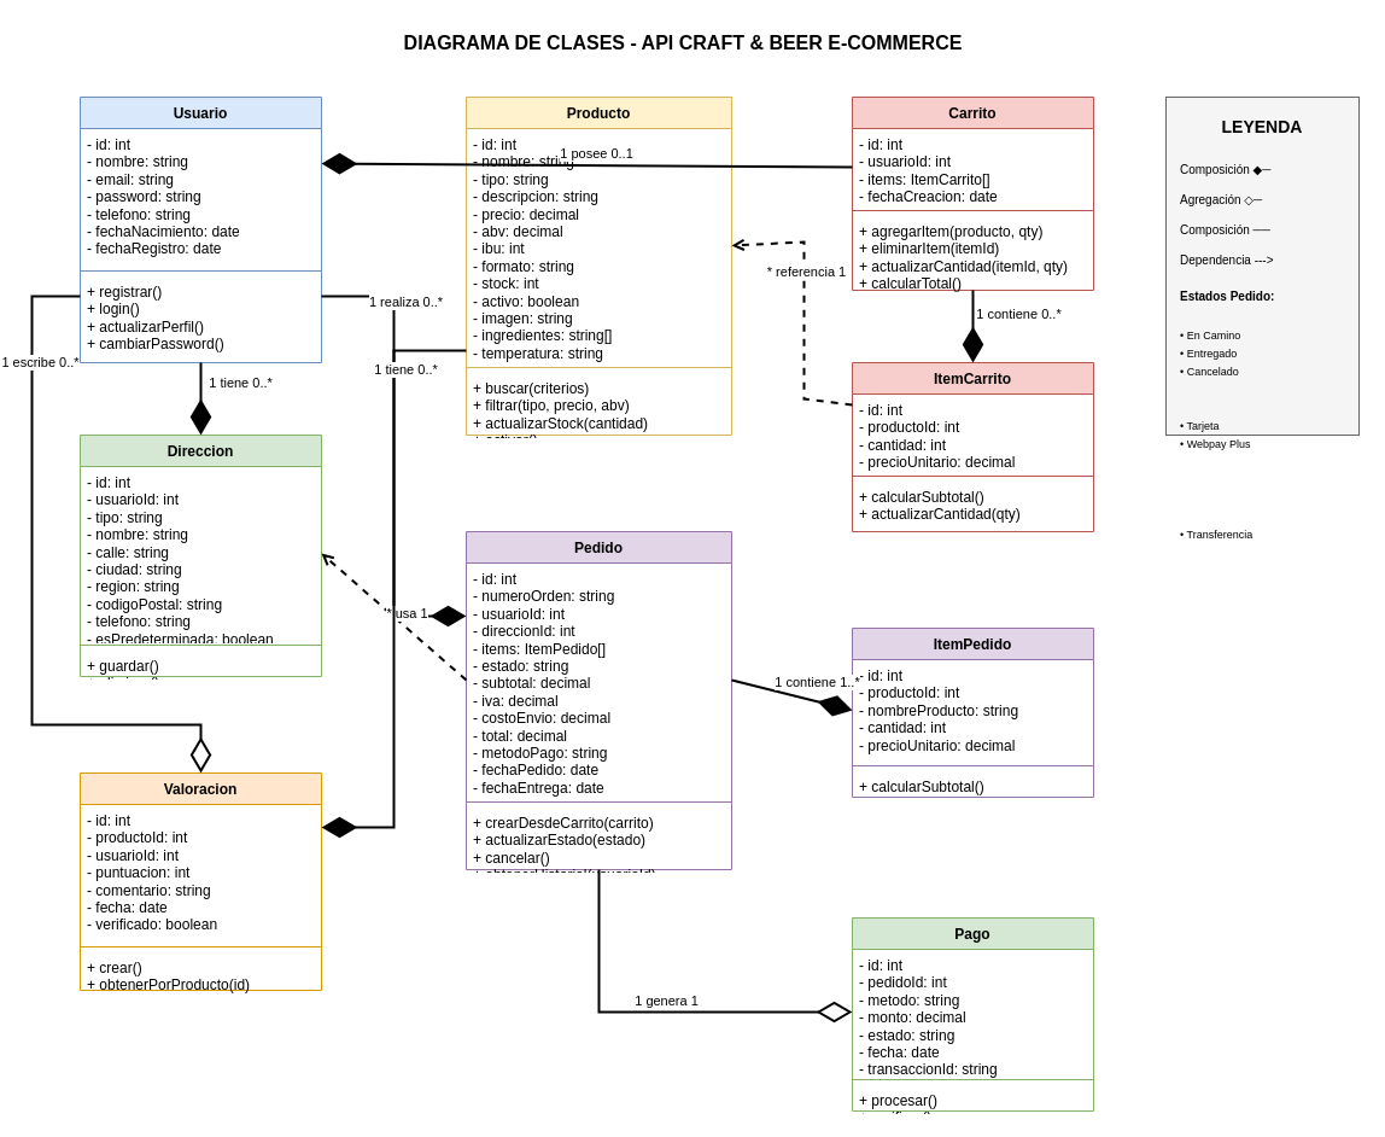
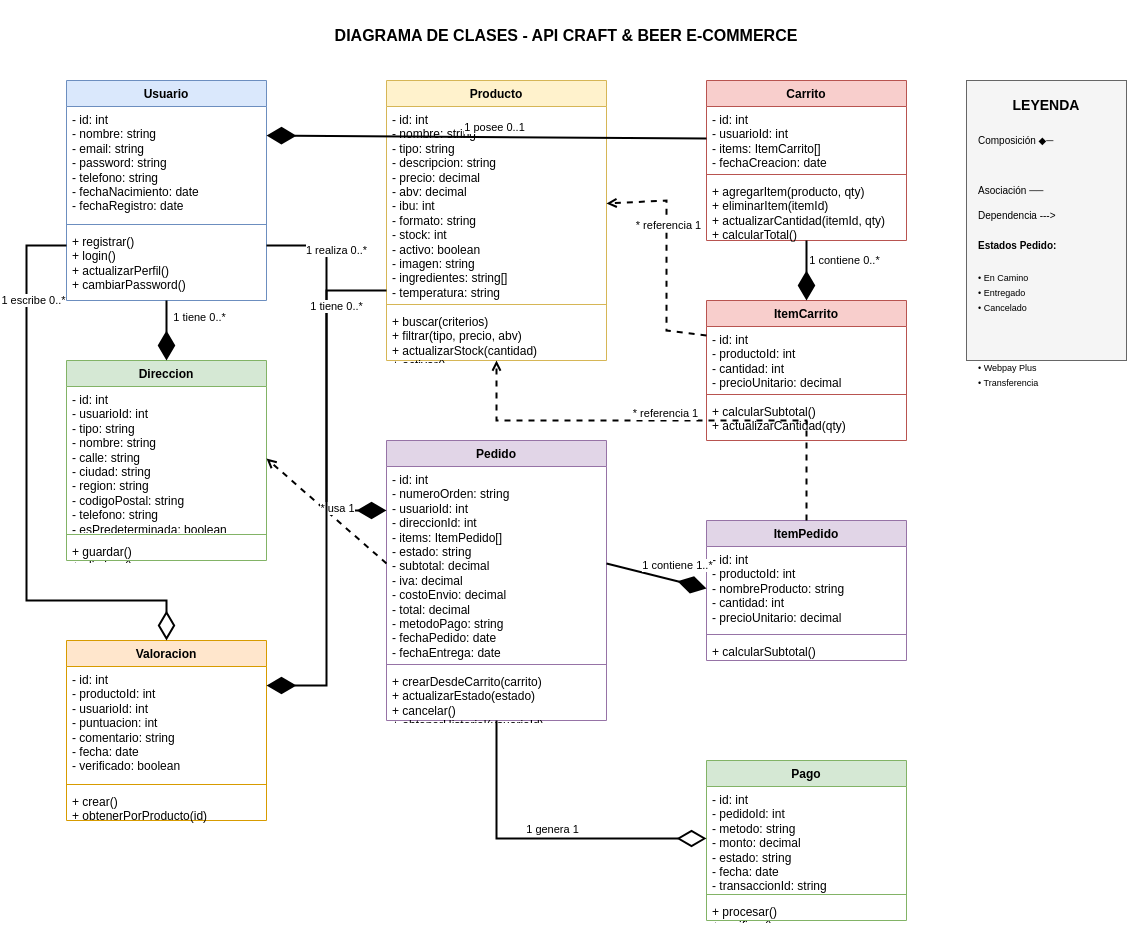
- <mxCell id="64" value="Agregación ◇─" style="text;html=1;strokeColor=none;fillColor=none;align=left;verticalAlign=middle;whiteSpace=wrap;rounded=0;fontSize=10;" vertex="1" parent="1"><mxGeometry x="970" y="155" width="140" height="20" as="geometry" /></mxCell>
- <mxCell id="65" value="Composición ──" style="text;html=1;strokeColor=none;fillColor=none;align=left;verticalAlign=middle;whiteSpace=wrap;rounded=0;fontSize=10;" vertex="1" parent="1"><mxGeometry x="970" y="180" width="140" height="20" as="geometry" /></mxCell>
+ <mxCell id="65" value="Asociación ──" style="text;html=1;strokeColor=none;fillColor=none;align=left;verticalAlign=middle;whiteSpace=wrap;rounded=0;fontSize=10;" vertex="1" parent="1"><mxGeometry x="970" y="180" width="140" height="20" as="geometry" /></mxCell>
- <mxCell id="71" value="• Tarjeta" style="text;html=1;strokeColor=none;fillColor=none;align=left;verticalAlign=middle;whiteSpace=wrap;rounded=0;fontSize=9;" vertex="1" parent="1"><mxGeometry x="970" y="345" width="140" height="15" as="geometry" /></mxCell>
+ <mxCell id="50" value="" style="endArrow=open;html=1;rounded=0;exitX=0.5;exitY=0;exitDx=0;exitDy=0;entryX=0.5;entryY=1;entryDx=0;entryDy=0;strokeWidth=2;dashed=1;" edge="1" parent="1" source="26" target="10"><mxGeometry width="50" height="50" relative="1" as="geometry"><mxPoint x="380" y="500" as="sourcePoint" /><mxPoint x="430" y="450" as="targetPoint" /><Array as="points"><mxPoint x="800" y="420" /><mxPoint x="490" y="420" /></Array></mxGeometry></mxCell>
+ <mxCell id="51" value="*    referencia    1" style="edgeLabel;html=1;align=center;verticalAlign=middle;resizable=0;points=[];fontSize=11;" vertex="1" connectable="0" parent="50"><mxGeometry x="-0.1" y="1" relative="1" as="geometry"><mxPoint x="-30" y="-9" as="offset" /></mxGeometry></mxCell>
- <mxCell id="73" value="• Transferencia" style="text;html=1;strokeColor=none;fillColor=none;align=left;verticalAlign=middle;whiteSpace=wrap;rounded=0;fontSize=9;" vertex="1" parent="1"><mxGeometry x="970" y="435" width="140" height="15" as="geometry" /></mxCell>
+ <mxCell id="73" value="• Transferencia" style="text;html=1;strokeColor=none;fillColor=none;align=left;verticalAlign=middle;whiteSpace=wrap;rounded=0;fontSize=9;" vertex="1" parent="1"><mxGeometry x="970" y="375" width="140" height="15" as="geometry" /></mxCell>
